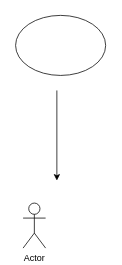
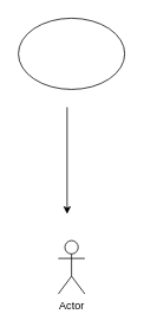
- <mxCell id="3" value="Actor" style="shape=umlActor;verticalLabelPosition=bottom;verticalAlign=top;html=1;outlineConnect=0;" vertex="1" parent="1"><mxGeometry x="30" y="270" width="30" height="60" as="geometry" /></mxCell>
+ <mxCell id="3" value="Actor" style="shape=umlActor;verticalLabelPosition=bottom;verticalAlign=top;html=1;outlineConnect=0;" vertex="1" parent="1"><mxGeometry x="65" y="270" width="30" height="60" as="geometry" /></mxCell>
